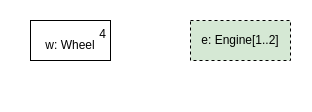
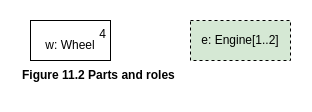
+ <mxCell id="5" value="Figure 11.2 Parts and roles" style="text;html=1;align=left;verticalAlign=middle;resizable=0;points=[];autosize=1;strokeColor=none;fillColor=none;fontStyle=1" vertex="1" parent="1"><mxGeometry y="60" width="180" height="30" as="geometry" x="20" /></mxCell>
